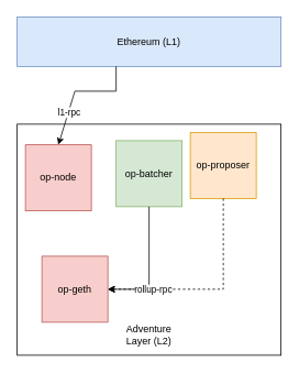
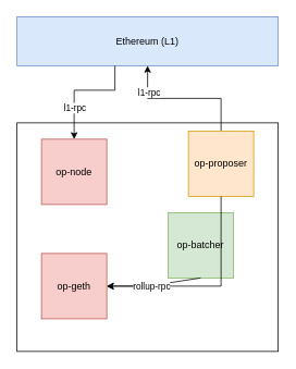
+ <mxCell id="6" style="edgeStyle=orthogonalEdgeStyle;rounded=0;orthogonalLoop=1;jettySize=auto;html=1;entryX=0.5;entryY=1;entryDx=0;entryDy=0;" edge="1" parent="1" source="8" target="9"><mxGeometry relative="1" as="geometry" /></mxCell>
+ <mxCell id="7" value="l1-rpc" style="edgeLabel;html=1;align=center;verticalAlign=middle;resizable=0;points=[];" vertex="1" connectable="0" parent="6"><mxGeometry x="0.629" y="-1" relative="1" as="geometry"><mxPoint as="offset" /></mxGeometry></mxCell>
- <mxCell id="5" value="op-batcher" style="whiteSpace=wrap;html=1;aspect=fixed;fillColor=#d5e8d4;strokeColor=#82b366;" vertex="1" parent="1"><mxGeometry x="140" y="170" width="80" height="80" as="geometry" /></mxCell>
+ <mxCell id="5" value="op-batcher" style="whiteSpace=wrap;html=1;aspect=fixed;fillColor=#d5e8d4;strokeColor=#82b366;" vertex="1" parent="1"><mxGeometry x="205" y="260" width="80" height="80" as="geometry" /></mxCell>
- <mxCell id="4" value="op-node" style="whiteSpace=wrap;html=1;aspect=fixed;fillColor=#f8cecc;strokeColor=#b85450;" vertex="1" parent="1"><mxGeometry x="30" y="175" width="80" height="80" as="geometry" /></mxCell>
+ <mxCell id="4" value="op-node" style="whiteSpace=wrap;html=1;aspect=fixed;fillColor=#f8cecc;strokeColor=#b85450;" vertex="1" parent="1"><mxGeometry x="50" y="170" width="80" height="80" as="geometry" /></mxCell>
- <mxCell id="14" value="" style="endArrow=classic;html=1;rounded=0;entryX=1;entryY=0.5;entryDx=0;entryDy=0;exitX=0.5;exitY=1;exitDx=0;exitDy=0;dashed=1;" edge="1" parent="1" source="8" target="3"><mxGeometry width="50" height="50" relative="1" as="geometry"><mxPoint x="120" y="310" as="sourcePoint" /><mxPoint x="170" y="260" as="targetPoint" /><Array as="points"><mxPoint x="270" y="350" /></Array></mxGeometry></mxCell>
+ <mxCell id="14" value="" style="endArrow=classic;html=1;rounded=0;entryX=1;entryY=0.5;entryDx=0;entryDy=0;exitX=0.5;exitY=1;exitDx=0;exitDy=0;" edge="1" parent="1" source="8" target="3"><mxGeometry width="50" height="50" relative="1" as="geometry"><mxPoint x="120" y="310" as="sourcePoint" /><mxPoint x="170" y="260" as="targetPoint" /><Array as="points"><mxPoint x="270" y="350" /></Array></mxGeometry></mxCell>
- <mxCell id="10" value="Adventure Layer (L2)" style="text;html=1;strokeColor=none;fillColor=none;align=center;verticalAlign=middle;whiteSpace=wrap;rounded=0;" vertex="1" parent="1"><mxGeometry x="135" y="390" width="90" height="30" as="geometry" /></mxCell>
